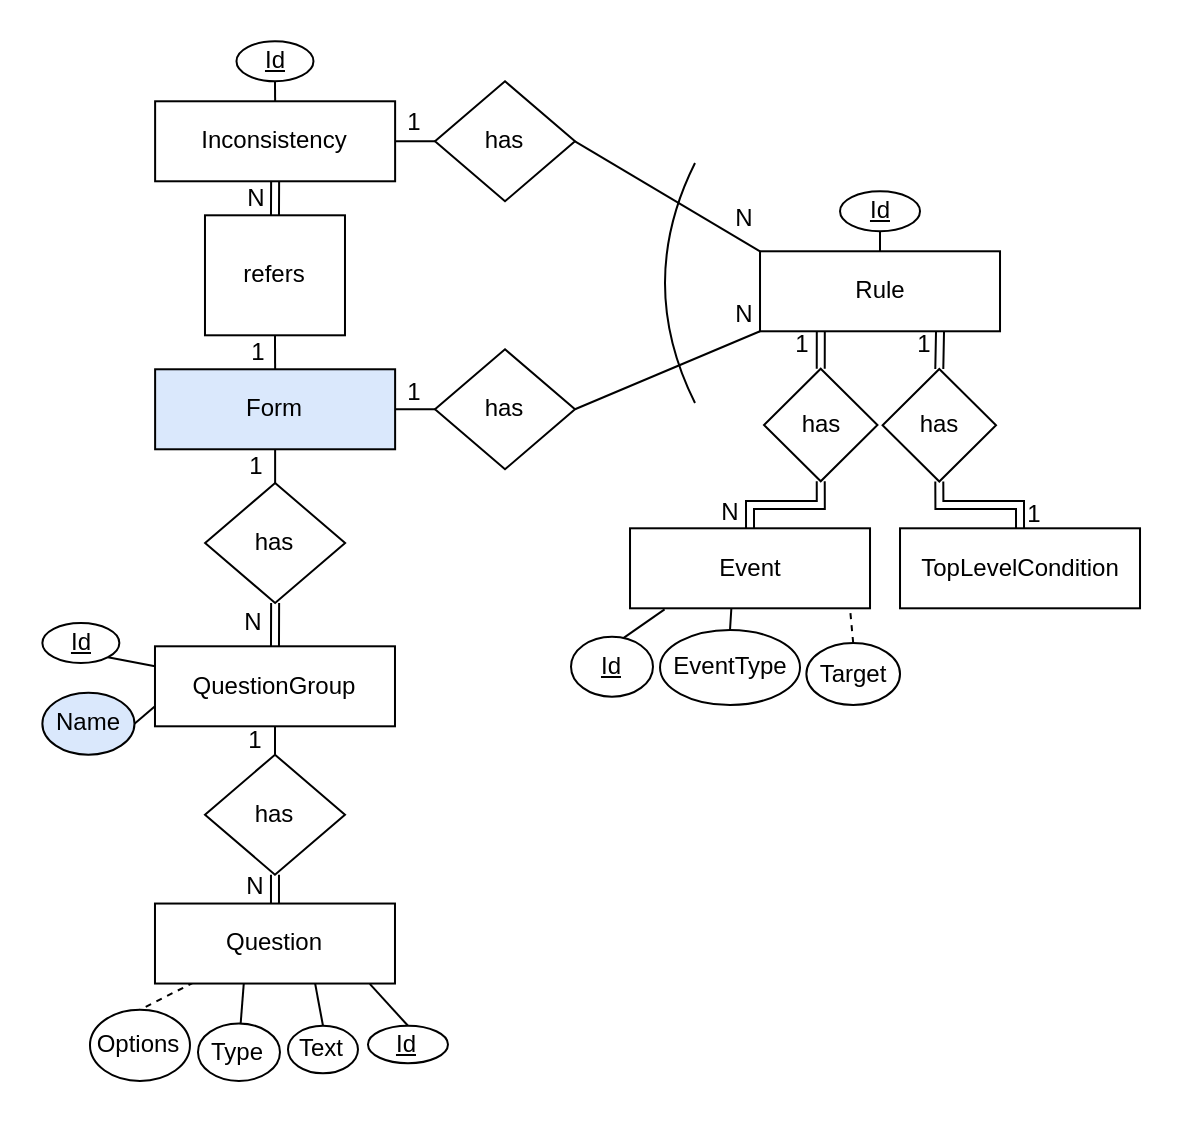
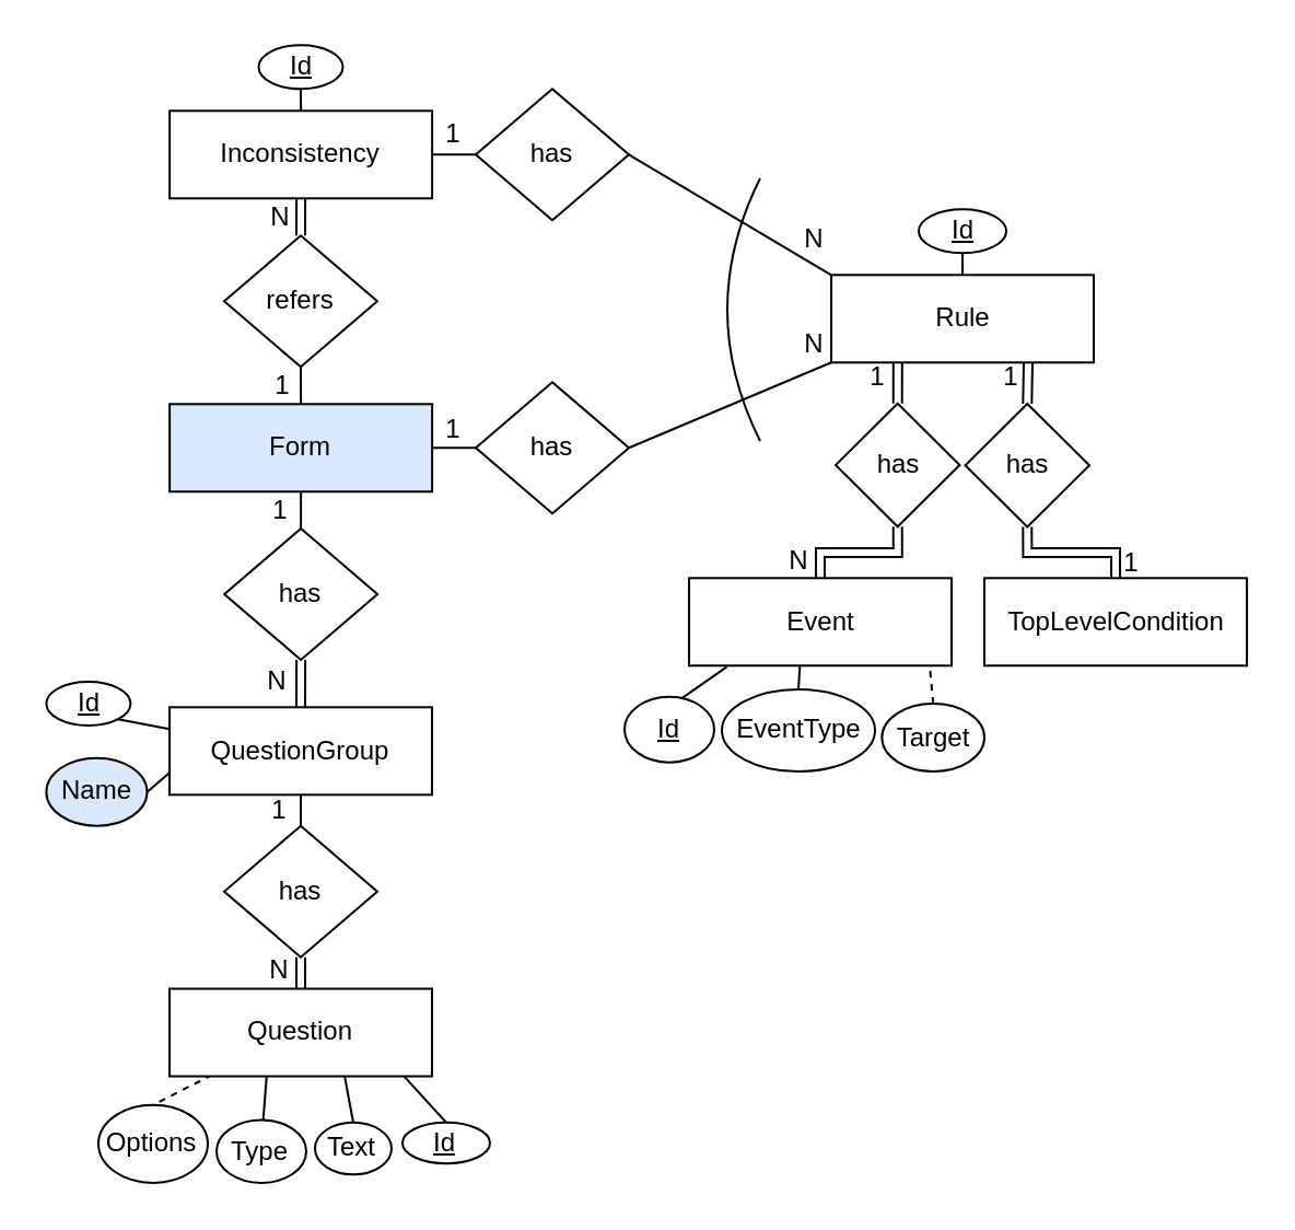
- <mxCell id="59" value="refers" style="whiteSpace=wrap;html=1;rounded=0;" parent="1" vertex="1"><mxGeometry x="101.99" y="107.15" width="70" height="60" as="geometry" /></mxCell>
+ <mxCell id="59" value="refers" style="rhombus;whiteSpace=wrap;html=1;" parent="1" vertex="1"><mxGeometry x="101.99" y="107.15" width="70" height="60" as="geometry" /></mxCell>
